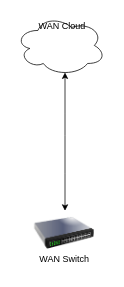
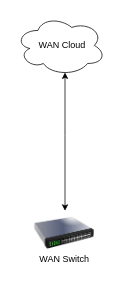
- <mxCell id="5" value="WAN Cloud" style="text;html=1;strokeColor=none;fillColor=none;align=center;verticalAlign=middle;whiteSpace=wrap;rounded=0;" vertex="1" parent="1"><mxGeometry x="40" y="22.5" width="85" height="25" as="geometry" /></mxCell>
+ <mxCell id="5" value="WAN Cloud" style="text;html=1;strokeColor=none;fillColor=none;align=center;verticalAlign=middle;whiteSpace=wrap;rounded=0;" vertex="1" parent="1"><mxGeometry x="40" y="47.5" width="85" height="25" as="geometry" /></mxCell>
